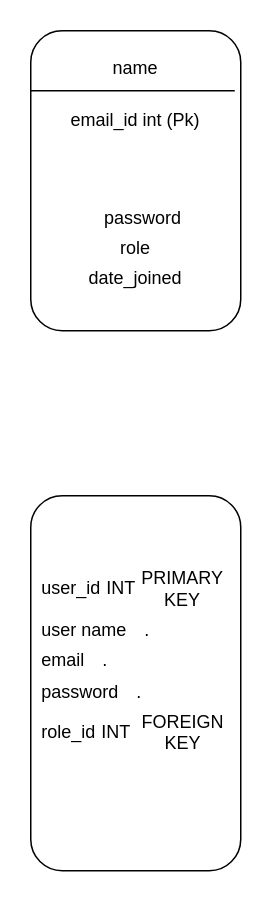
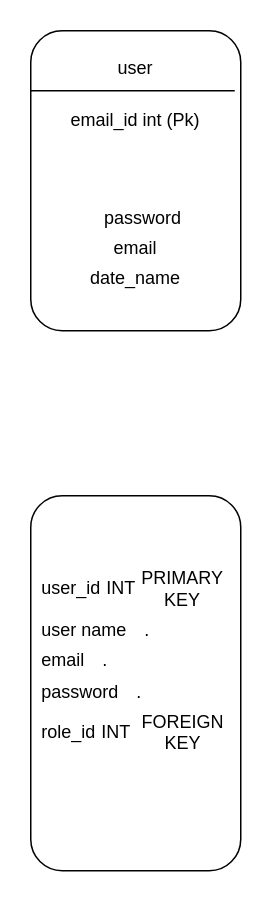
- <mxCell id="4" value="name" style="text;html=1;align=center;verticalAlign=middle;whiteSpace=wrap;rounded=0;" vertex="1" parent="1"><mxGeometry x="20" y="30" width="140" height="30" as="geometry" /></mxCell>
+ <mxCell id="4" value="user" style="text;html=1;align=center;verticalAlign=middle;whiteSpace=wrap;rounded=0;" vertex="1" parent="1"><mxGeometry x="20" y="30" width="140" height="30" as="geometry" /></mxCell>
- <mxCell id="7" value="role" style="text;html=1;align=center;verticalAlign=middle;whiteSpace=wrap;rounded=0;" vertex="1" parent="1"><mxGeometry x="25" y="150" width="130" height="30" as="geometry" /></mxCell>
+ <mxCell id="7" value="email" style="text;html=1;align=center;verticalAlign=middle;whiteSpace=wrap;rounded=0;" vertex="1" parent="1"><mxGeometry x="25" y="150" width="130" height="30" as="geometry" /></mxCell>
- <mxCell id="8" value="date_joined" style="text;html=1;align=center;verticalAlign=middle;whiteSpace=wrap;rounded=0;" vertex="1" parent="1"><mxGeometry x="20" y="170" width="140" height="30" as="geometry" /></mxCell>
+ <mxCell id="8" value="date_name" style="text;html=1;align=center;verticalAlign=middle;whiteSpace=wrap;rounded=0;" vertex="1" parent="1"><mxGeometry x="20" y="170" width="140" height="30" as="geometry" /></mxCell>
